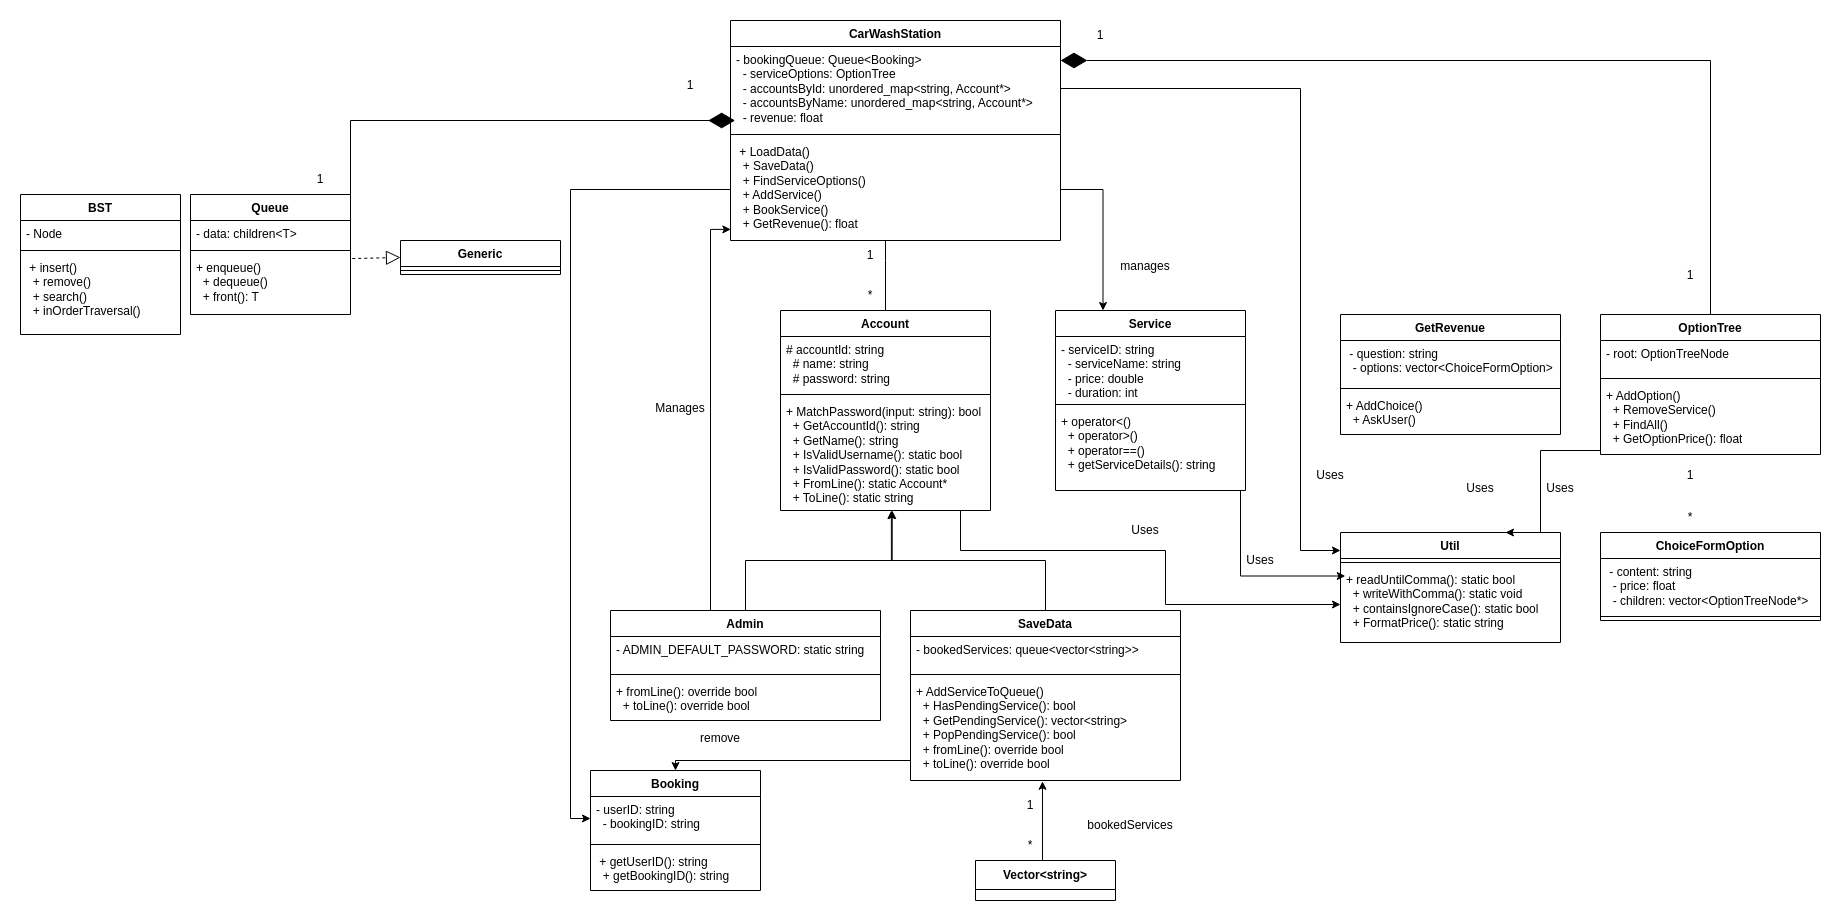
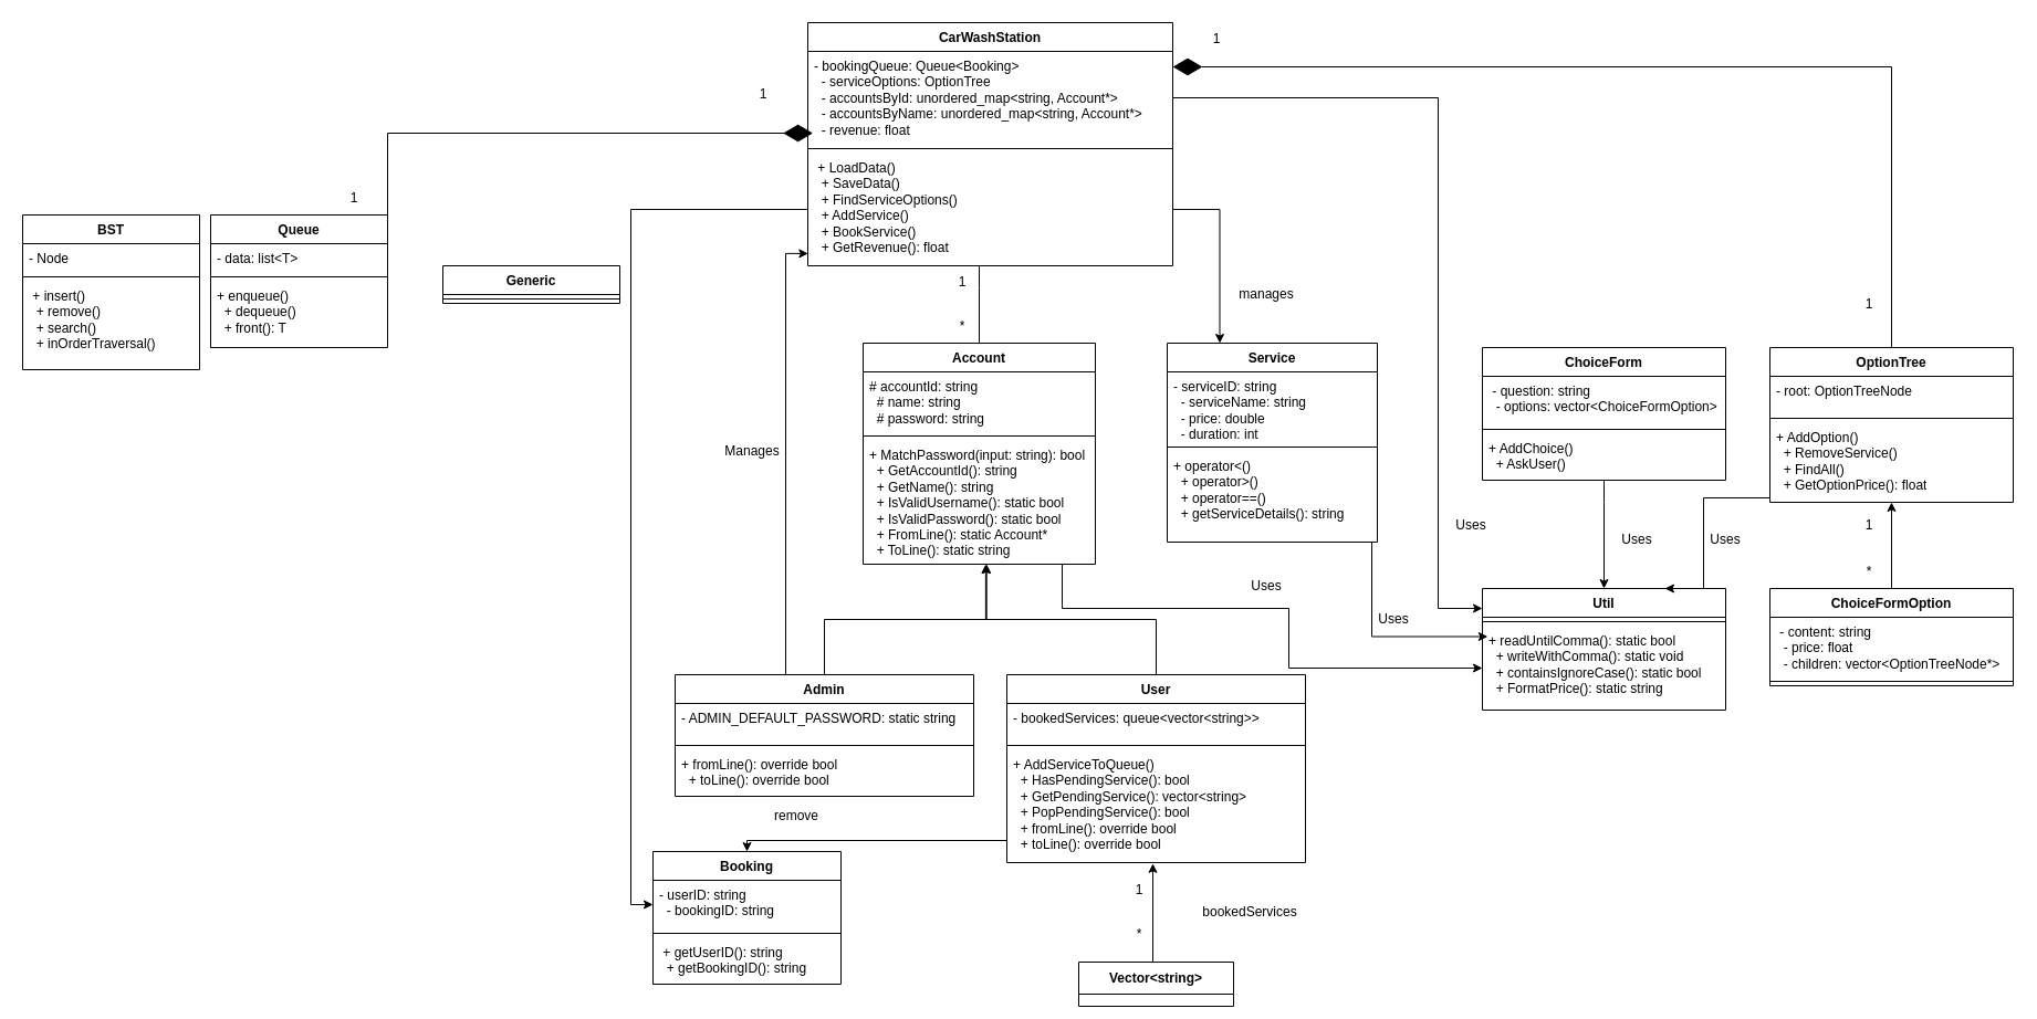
- <mxCell id="41" value="- data: children&amp;lt;T&amp;gt;" style="text;strokeColor=none;fillColor=none;align=left;verticalAlign=top;spacingLeft=4;spacingRight=4;overflow=hidden;rotatable=0;points=[[0,0.5],[1,0.5]];portConstraint=eastwest;whiteSpace=wrap;html=1;" parent="40" vertex="1"><mxGeometry y="26" width="160" height="26" as="geometry" /></mxCell>
+ <mxCell id="41" value="- data: list&amp;lt;T&amp;gt;" style="text;strokeColor=none;fillColor=none;align=left;verticalAlign=top;spacingLeft=4;spacingRight=4;overflow=hidden;rotatable=0;points=[[0,0.5],[1,0.5]];portConstraint=eastwest;whiteSpace=wrap;html=1;" parent="40" vertex="1"><mxGeometry y="26" width="160" height="26" as="geometry" /></mxCell>
- <mxCell id="46" value="" style="endArrow=block;dashed=1;endFill=0;endSize=12;html=1;rounded=0;exitX=1.011;exitY=0.067;exitDx=0;exitDy=0;exitPerimeter=0;entryX=0;entryY=0.5;entryDx=0;entryDy=0;entryPerimeter=0;" parent="1" source="43" target="44" edge="1"><mxGeometry width="160" relative="1" as="geometry"><mxPoint x="350" y="250" as="sourcePoint" /><mxPoint x="510" y="250" as="targetPoint" /></mxGeometry></mxCell>
- <mxCell id="56" value="&lt;div&gt;GetRevenue&lt;/div&gt;" style="swimlane;fontStyle=1;align=center;verticalAlign=top;childLayout=stackLayout;horizontal=1;startSize=26;horizontalStack=0;resizeParent=1;resizeParentMax=0;resizeLast=0;collapsible=1;marginBottom=0;whiteSpace=wrap;html=1;" parent="1" vertex="1"><mxGeometry x="1340" y="314" width="220" height="120" as="geometry" /></mxCell>
+ <mxCell id="56" value="&lt;div&gt;ChoiceForm&lt;/div&gt;" style="swimlane;fontStyle=1;align=center;verticalAlign=top;childLayout=stackLayout;horizontal=1;startSize=26;horizontalStack=0;resizeParent=1;resizeParentMax=0;resizeLast=0;collapsible=1;marginBottom=0;whiteSpace=wrap;html=1;" parent="1" vertex="1"><mxGeometry x="1340" y="314" width="220" height="120" as="geometry" /></mxCell>
+ <mxCell id="71" style="edgeStyle=orthogonalEdgeStyle;rounded=0;orthogonalLoop=1;jettySize=auto;html=1;" parent="1" source="59" target="60" edge="1"><mxGeometry relative="1" as="geometry"><Array as="points"><mxPoint x="1450" y="454" /><mxPoint x="1450" y="454" /></Array></mxGeometry></mxCell>
+ <mxCell id="67" style="edgeStyle=orthogonalEdgeStyle;rounded=0;orthogonalLoop=1;jettySize=auto;html=1;entryX=0.5;entryY=1;entryDx=0;entryDy=0;" parent="1" source="68" target="63" edge="1"><mxGeometry relative="1" as="geometry" /></mxCell>
- <mxCell id="15" value="&lt;div&gt;SaveData&lt;/div&gt;" style="swimlane;fontStyle=1;align=center;verticalAlign=top;childLayout=stackLayout;horizontal=1;startSize=26;horizontalStack=0;resizeParent=1;resizeParentMax=0;resizeLast=0;collapsible=1;marginBottom=0;whiteSpace=wrap;html=1;" parent="1" vertex="1"><mxGeometry x="910" y="610" width="270" height="170" as="geometry" /></mxCell>
+ <mxCell id="15" value="&lt;div&gt;User&lt;/div&gt;" style="swimlane;fontStyle=1;align=center;verticalAlign=top;childLayout=stackLayout;horizontal=1;startSize=26;horizontalStack=0;resizeParent=1;resizeParentMax=0;resizeLast=0;collapsible=1;marginBottom=0;whiteSpace=wrap;html=1;" parent="1" vertex="1"><mxGeometry x="910" y="610" width="270" height="170" as="geometry" /></mxCell>
- <mxCell id="23" value="Vector&amp;lt;string&amp;gt;" style="swimlane;fontStyle=1;align=center;verticalAlign=middle;childLayout=stackLayout;horizontal=1;startSize=29;horizontalStack=0;resizeParent=1;resizeParentMax=0;resizeLast=0;collapsible=0;marginBottom=0;html=1;whiteSpace=wrap;" parent="1" vertex="1"><mxGeometry x="975" y="860" width="140" height="40" as="geometry" /></mxCell>
+ <mxCell id="23" value="Vector&amp;lt;string&amp;gt;" style="swimlane;fontStyle=1;align=center;verticalAlign=middle;childLayout=stackLayout;horizontal=1;startSize=29;horizontalStack=0;resizeParent=1;resizeParentMax=0;resizeLast=0;collapsible=0;marginBottom=0;html=1;whiteSpace=wrap;" parent="1" vertex="1"><mxGeometry x="975" y="870" width="140" height="40" as="geometry" /></mxCell>
